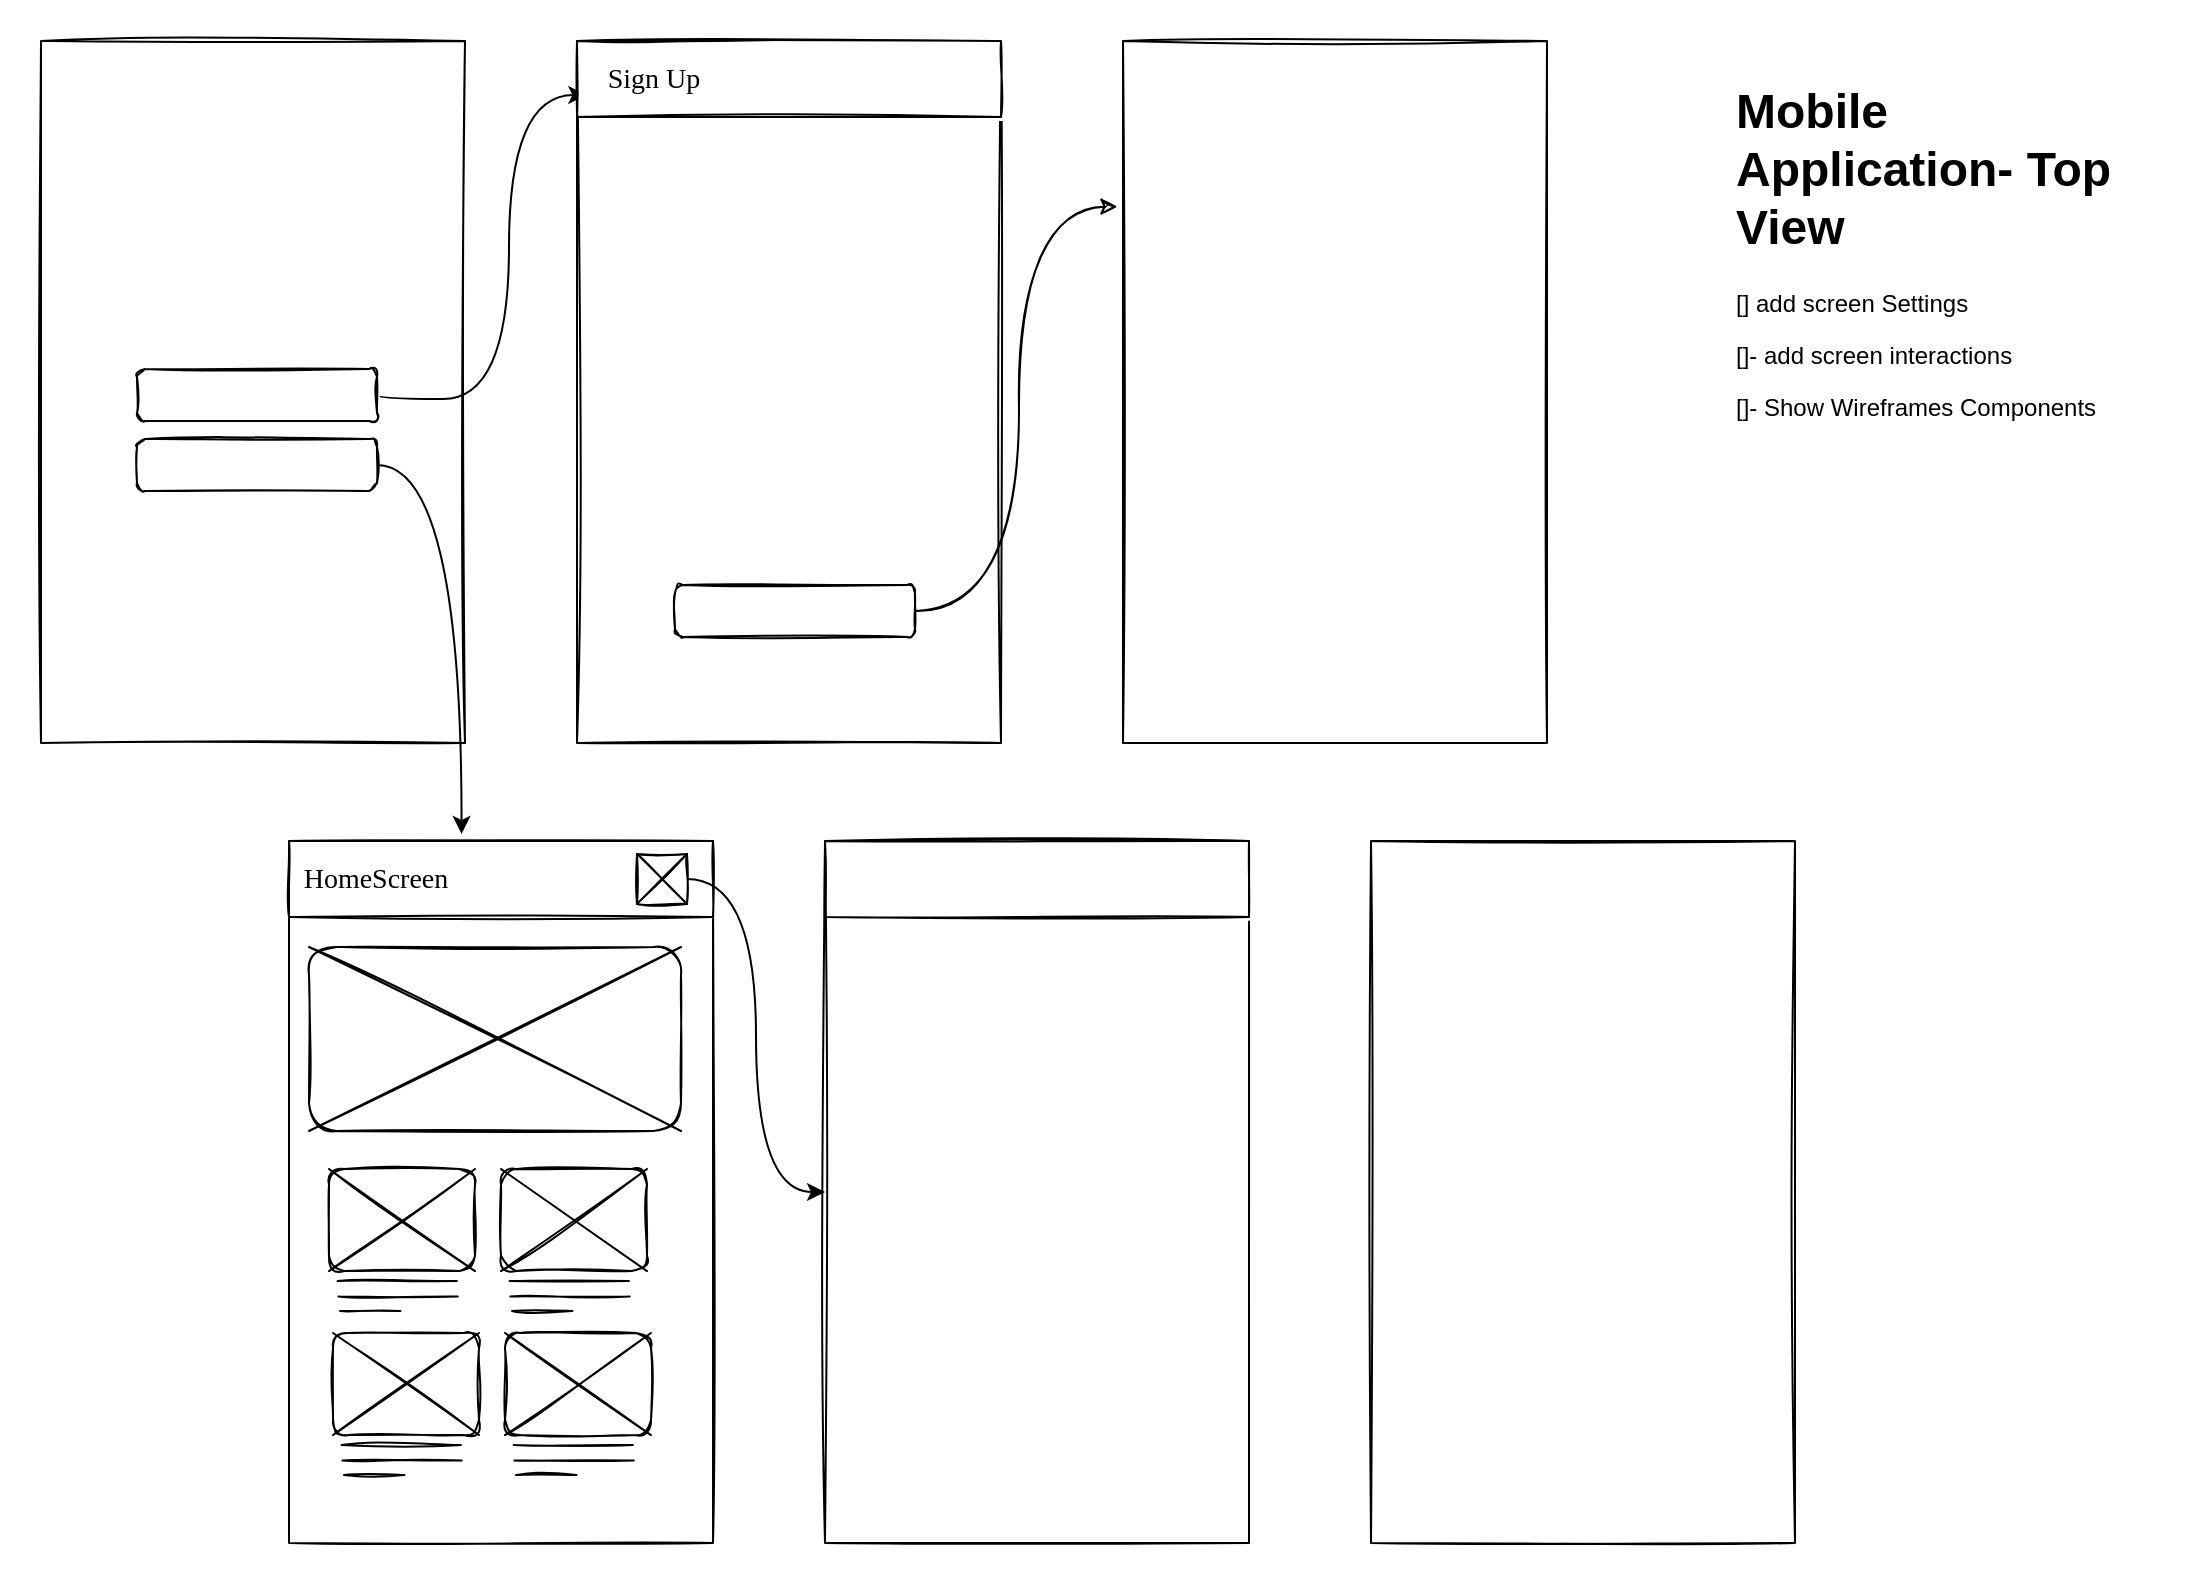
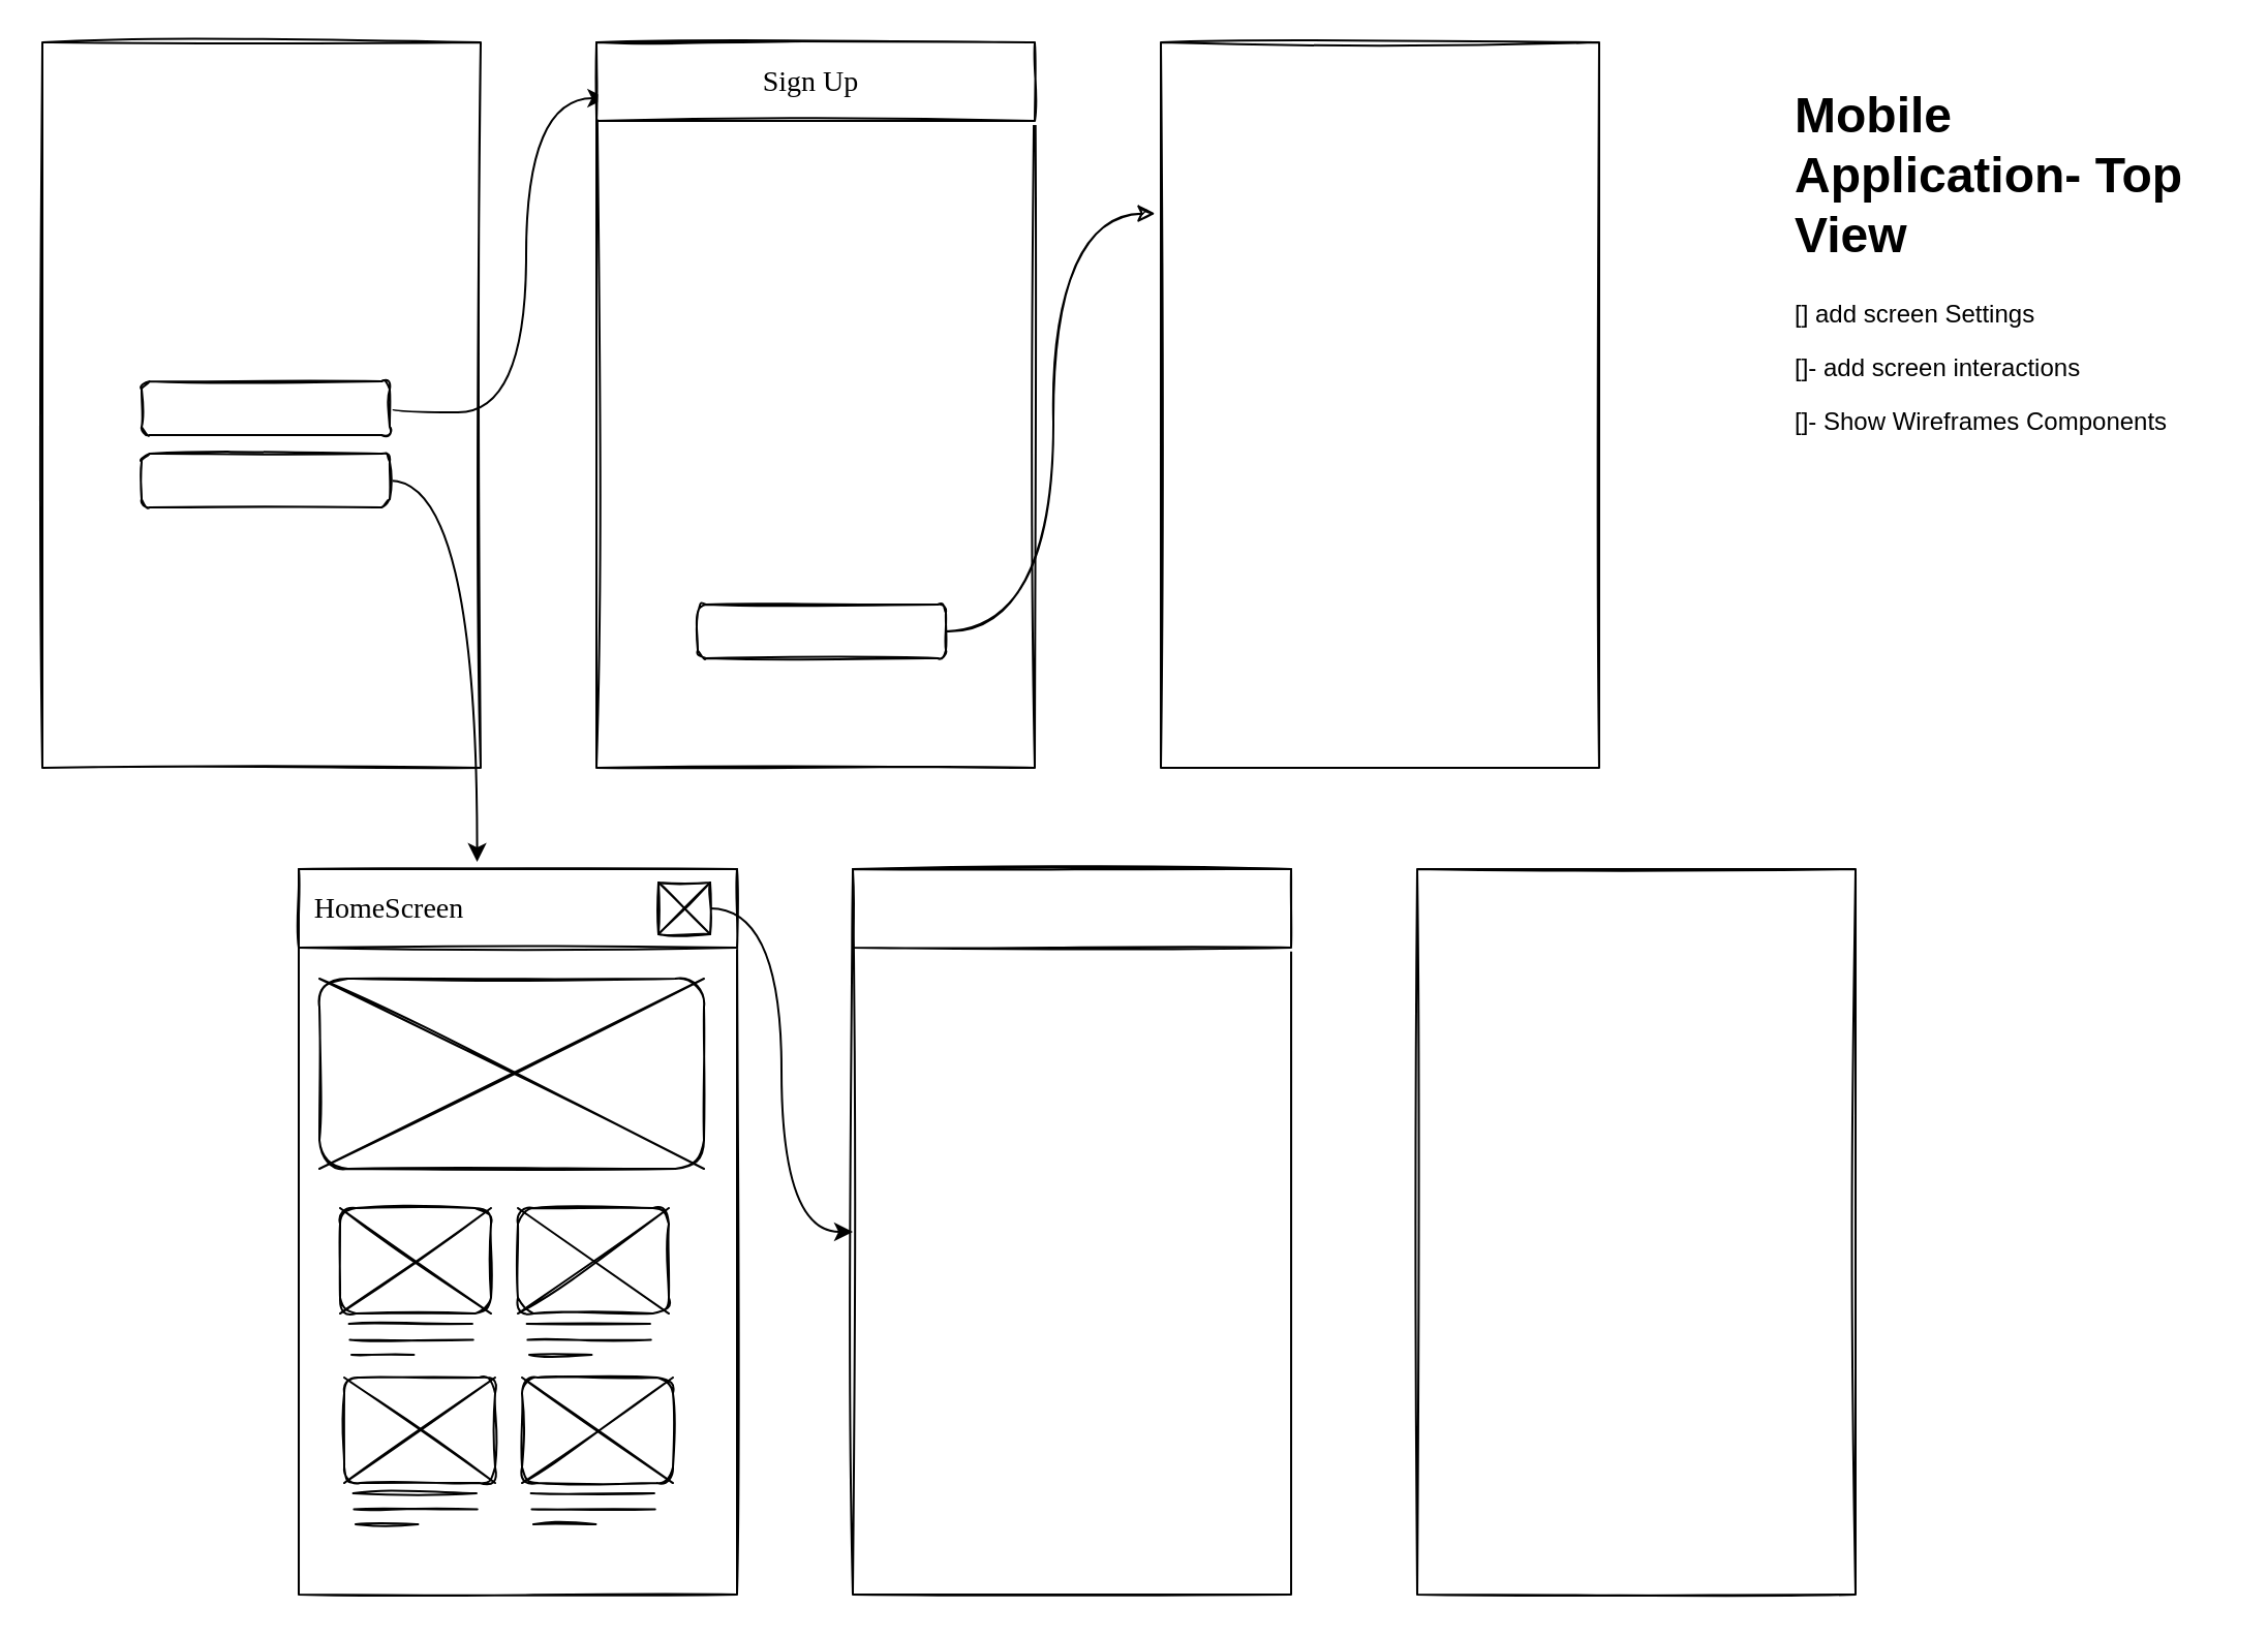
- <mxCell id="15" value="&lt;font face=&quot;Comic Sans MS&quot; style=&quot;font-size: 14px;&quot;&gt;Sign Up&lt;/font&gt;" style="text;html=1;strokeColor=none;fillColor=none;align=center;verticalAlign=middle;whiteSpace=wrap;rounded=0;sketch=1;fontSize=14;fontStyle=0" parent="1" vertex="1"><mxGeometry x="297" y="24" width="60" height="30" as="geometry" /></mxCell>
+ <mxCell id="15" value="&lt;font face=&quot;Comic Sans MS&quot; style=&quot;font-size: 14px;&quot;&gt;Sign Up&lt;/font&gt;" style="text;html=1;strokeColor=none;fillColor=none;align=center;verticalAlign=middle;whiteSpace=wrap;rounded=0;sketch=1;fontSize=14;fontStyle=0" parent="1" vertex="1"><mxGeometry x="362" y="24" width="60" height="30" as="geometry" /></mxCell>
